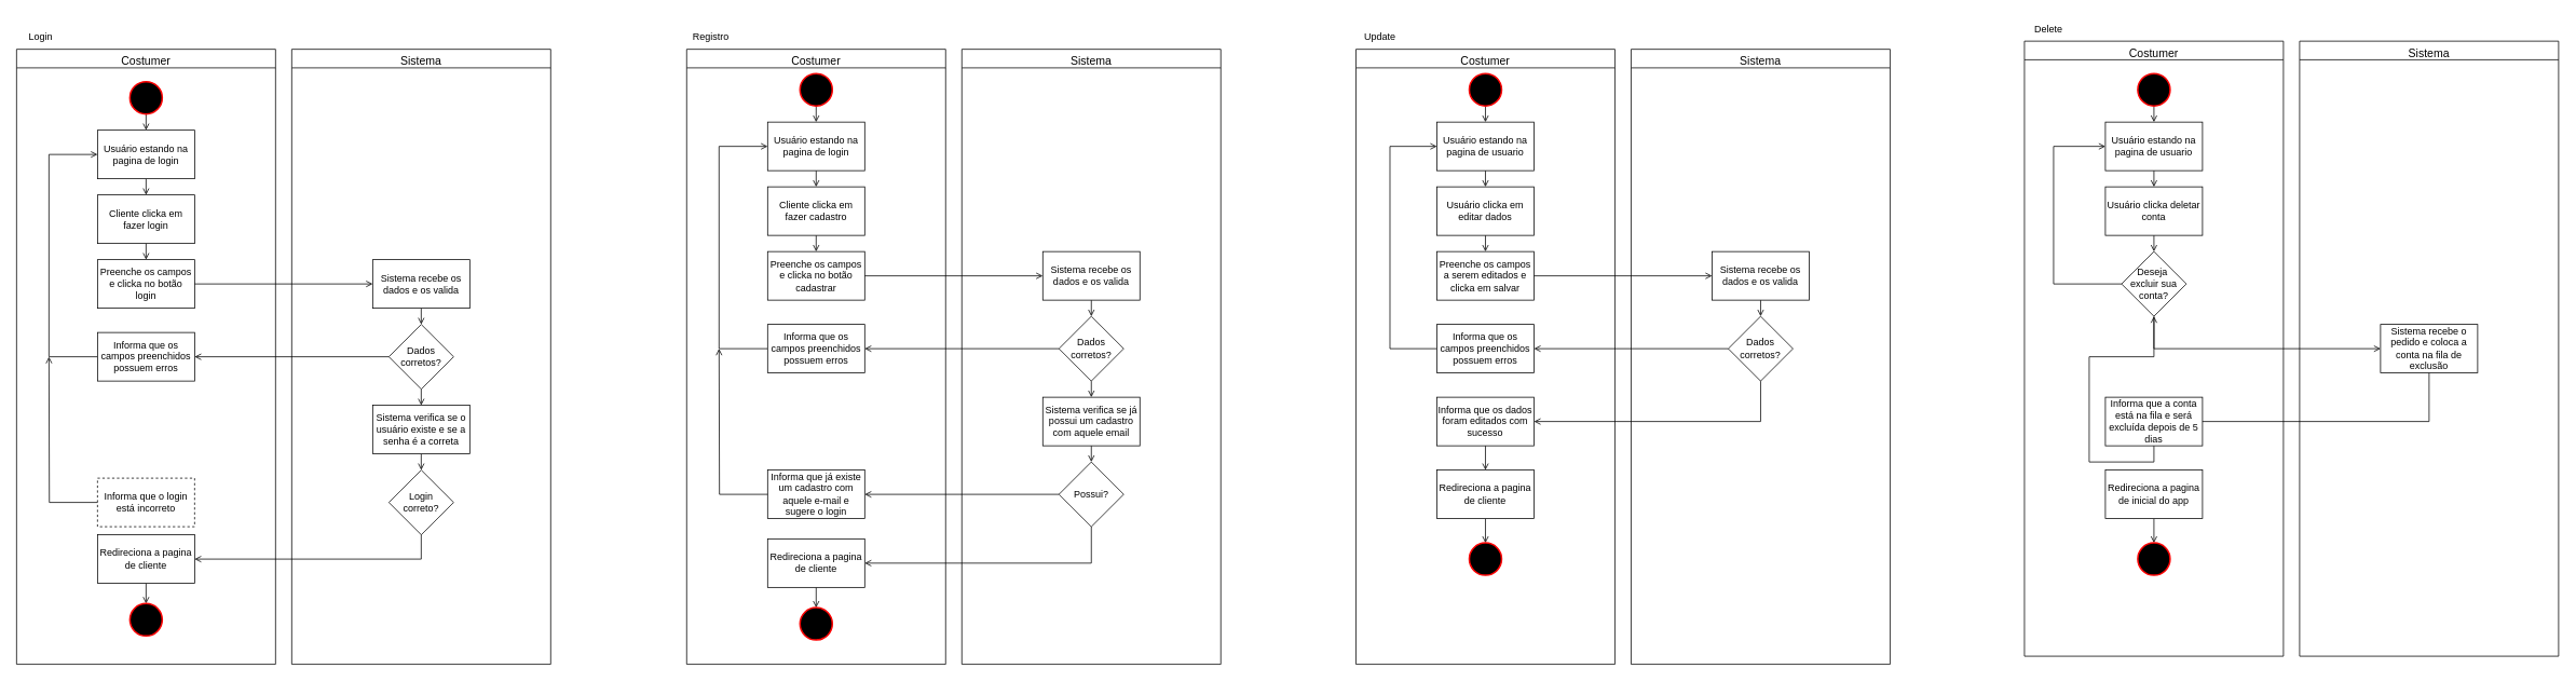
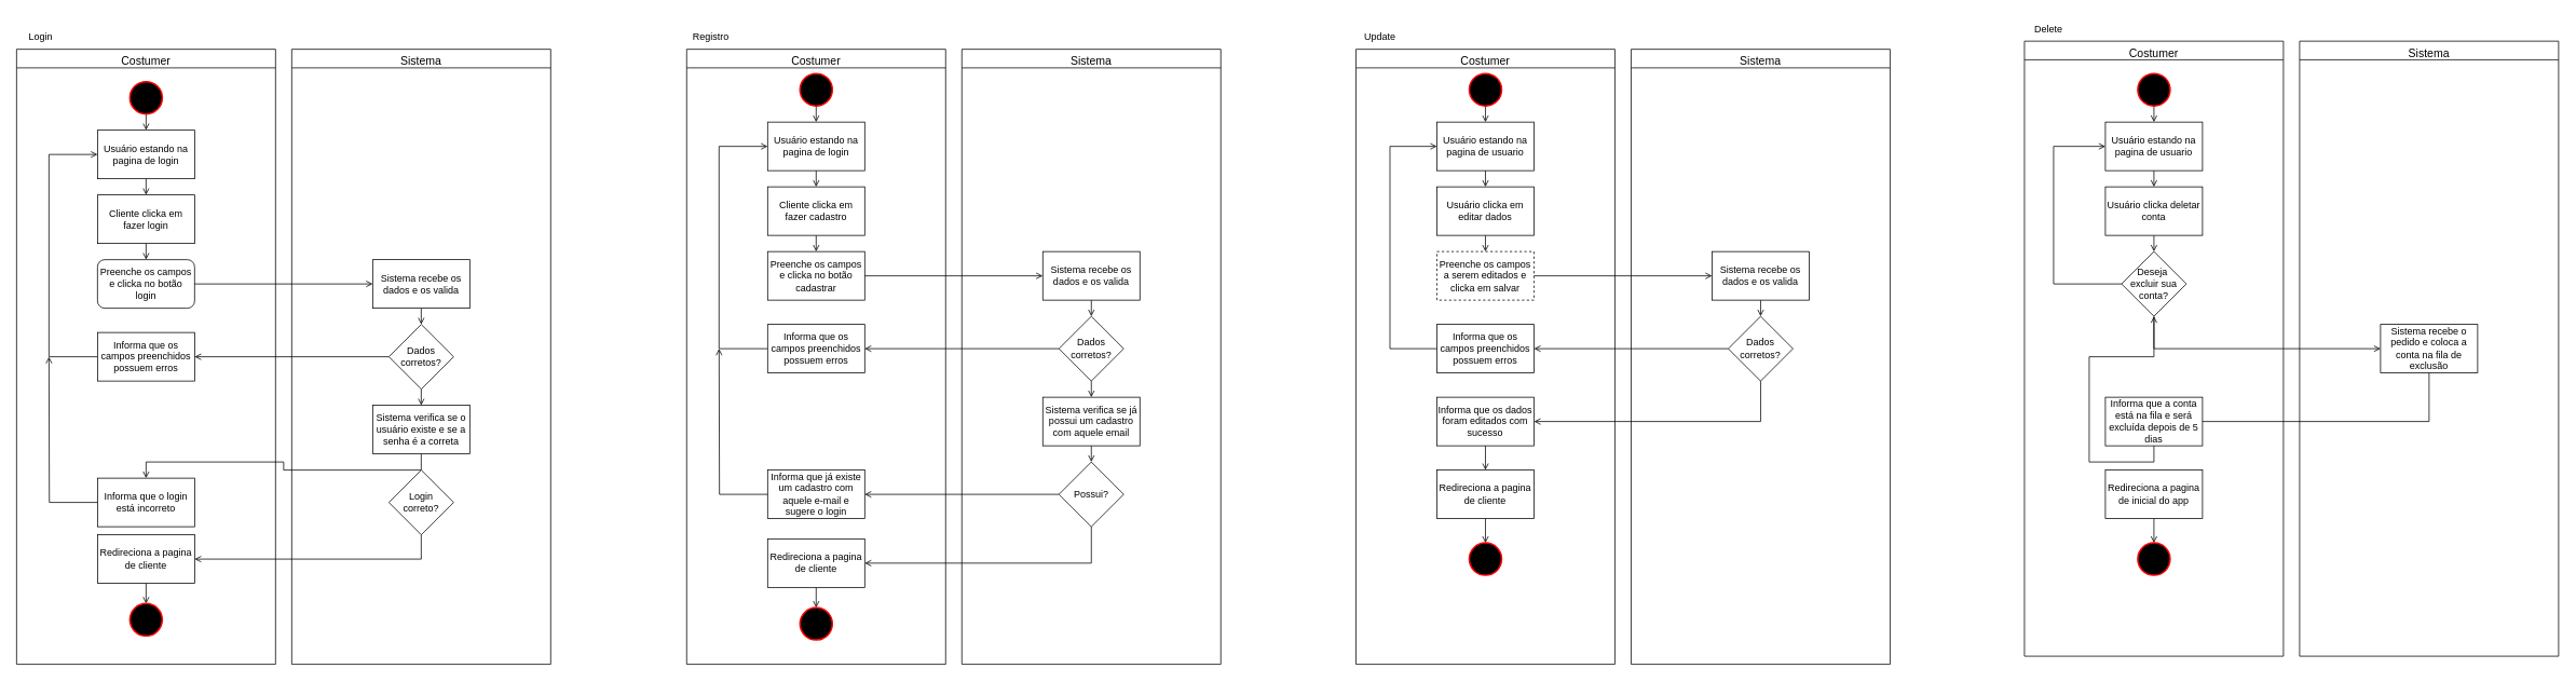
- <mxCell id="60" value="Preenche os campos a serem editados e clicka em salvar" style="rounded=0;whiteSpace=wrap;html=1;fontSize=12;" vertex="1" parent="57"><mxGeometry x="100" y="250" width="120" height="60" as="geometry" /></mxCell>
+ <mxCell id="60" value="Preenche os campos a serem editados e clicka em salvar" style="rounded=0;whiteSpace=wrap;html=1;fontSize=12;dashed=1;" vertex="1" parent="57"><mxGeometry x="100" y="250" width="120" height="60" as="geometry" /></mxCell>
- <mxCell id="5" value="Preenche os campos e clicka no botão login" style="rounded=0;whiteSpace=wrap;html=1;fontSize=12;" vertex="1" parent="2"><mxGeometry x="100" y="260" width="120" height="60" as="geometry" /></mxCell>
+ <mxCell id="5" value="Preenche os campos e clicka no botão login" style="whiteSpace=wrap;html=1;fontSize=12;rounded=1;" vertex="1" parent="2"><mxGeometry x="100" y="260" width="120" height="60" as="geometry" /></mxCell>
- <mxCell id="19" style="edgeStyle=orthogonalEdgeStyle;rounded=0;orthogonalLoop=1;jettySize=auto;html=1;exitX=0.5;exitY=1;exitDx=0;exitDy=0;entryX=0.5;entryY=0;entryDx=0;entryDy=0;fontSize=12;endArrow=open;endFill=0;" edge="1" parent="16" source="20" target="23"><mxGeometry relative="1" as="geometry" /></mxCell>
+ <mxCell id="19" style="edgeStyle=orthogonalEdgeStyle;rounded=0;orthogonalLoop=1;jettySize=auto;html=1;exitX=0.5;exitY=1;exitDx=0;exitDy=0;fontSize=12;endArrow=open;endFill=0;" edge="1" parent="16" source="20" target="10"><mxGeometry relative="1" as="geometry" /></mxCell>
- <mxCell id="10" value="Informa que o login está incorreto" style="rounded=0;whiteSpace=wrap;html=1;fontSize=12;dashed=1;" vertex="1" parent="2"><mxGeometry x="100" y="530" width="120" height="60" as="geometry" /></mxCell>
+ <mxCell id="10" value="Informa que o login está incorreto" style="rounded=0;whiteSpace=wrap;html=1;fontSize=12;" vertex="1" parent="2"><mxGeometry x="100" y="530" width="120" height="60" as="geometry" /></mxCell>
